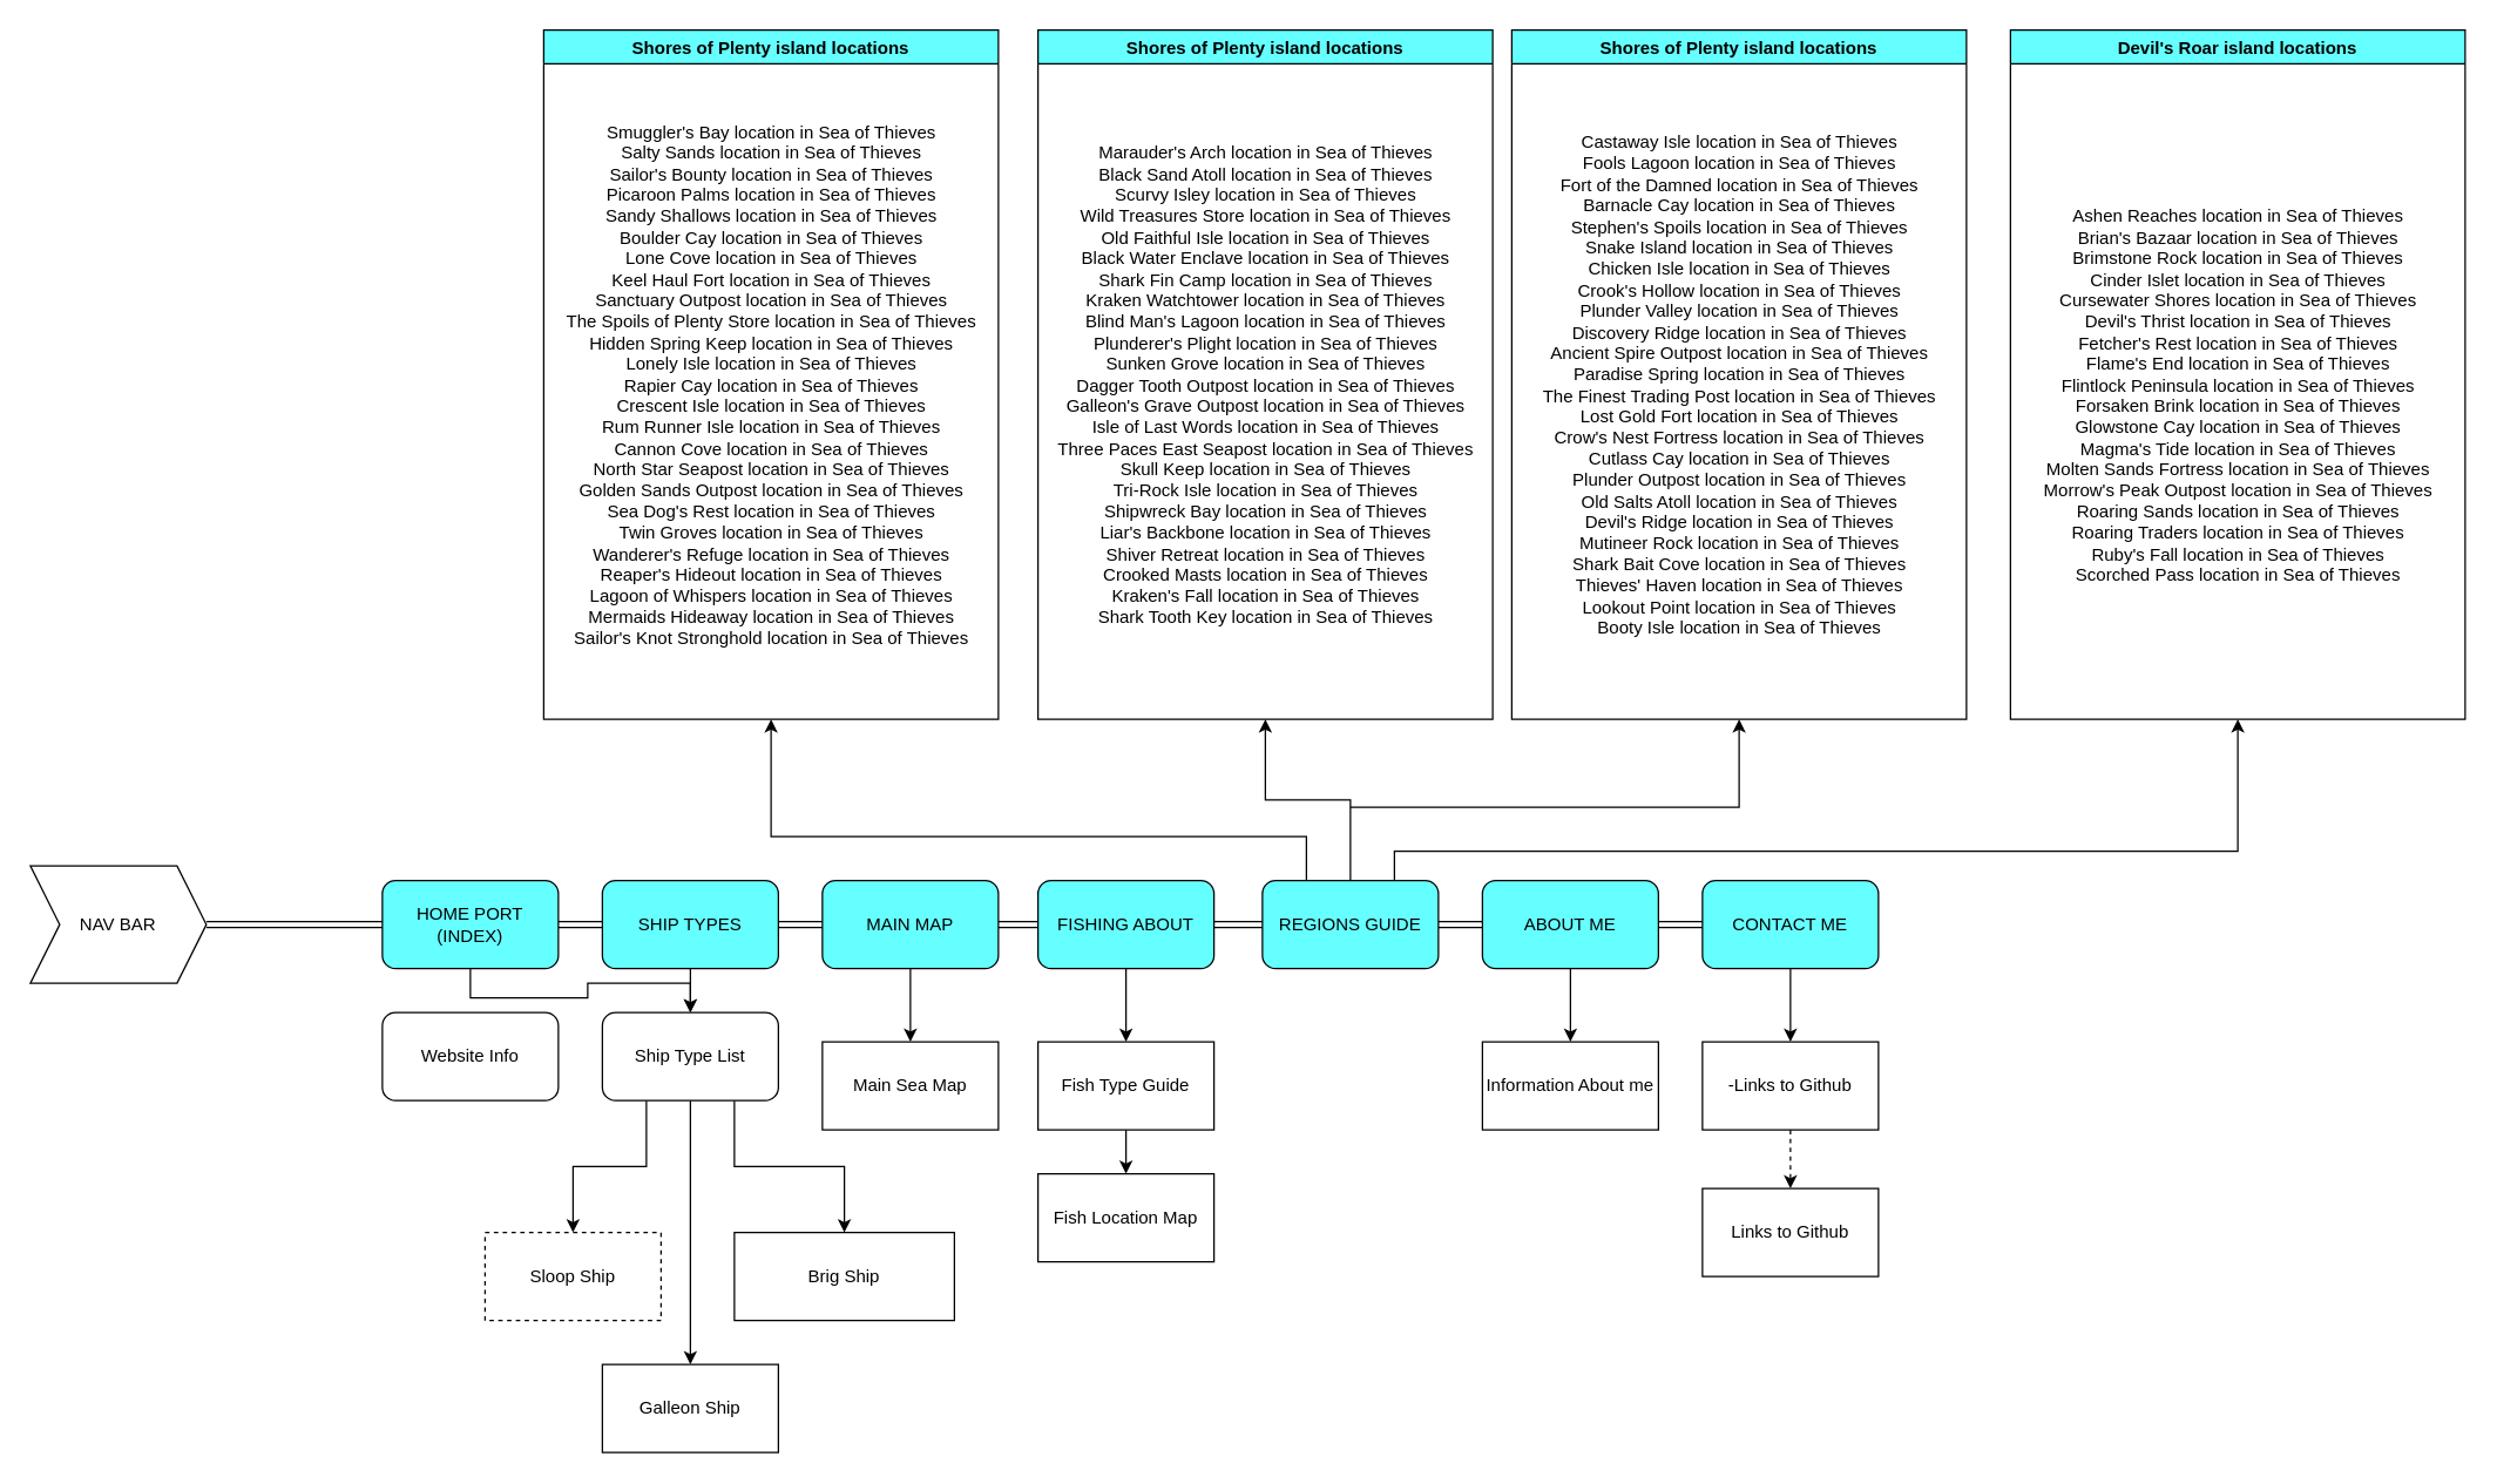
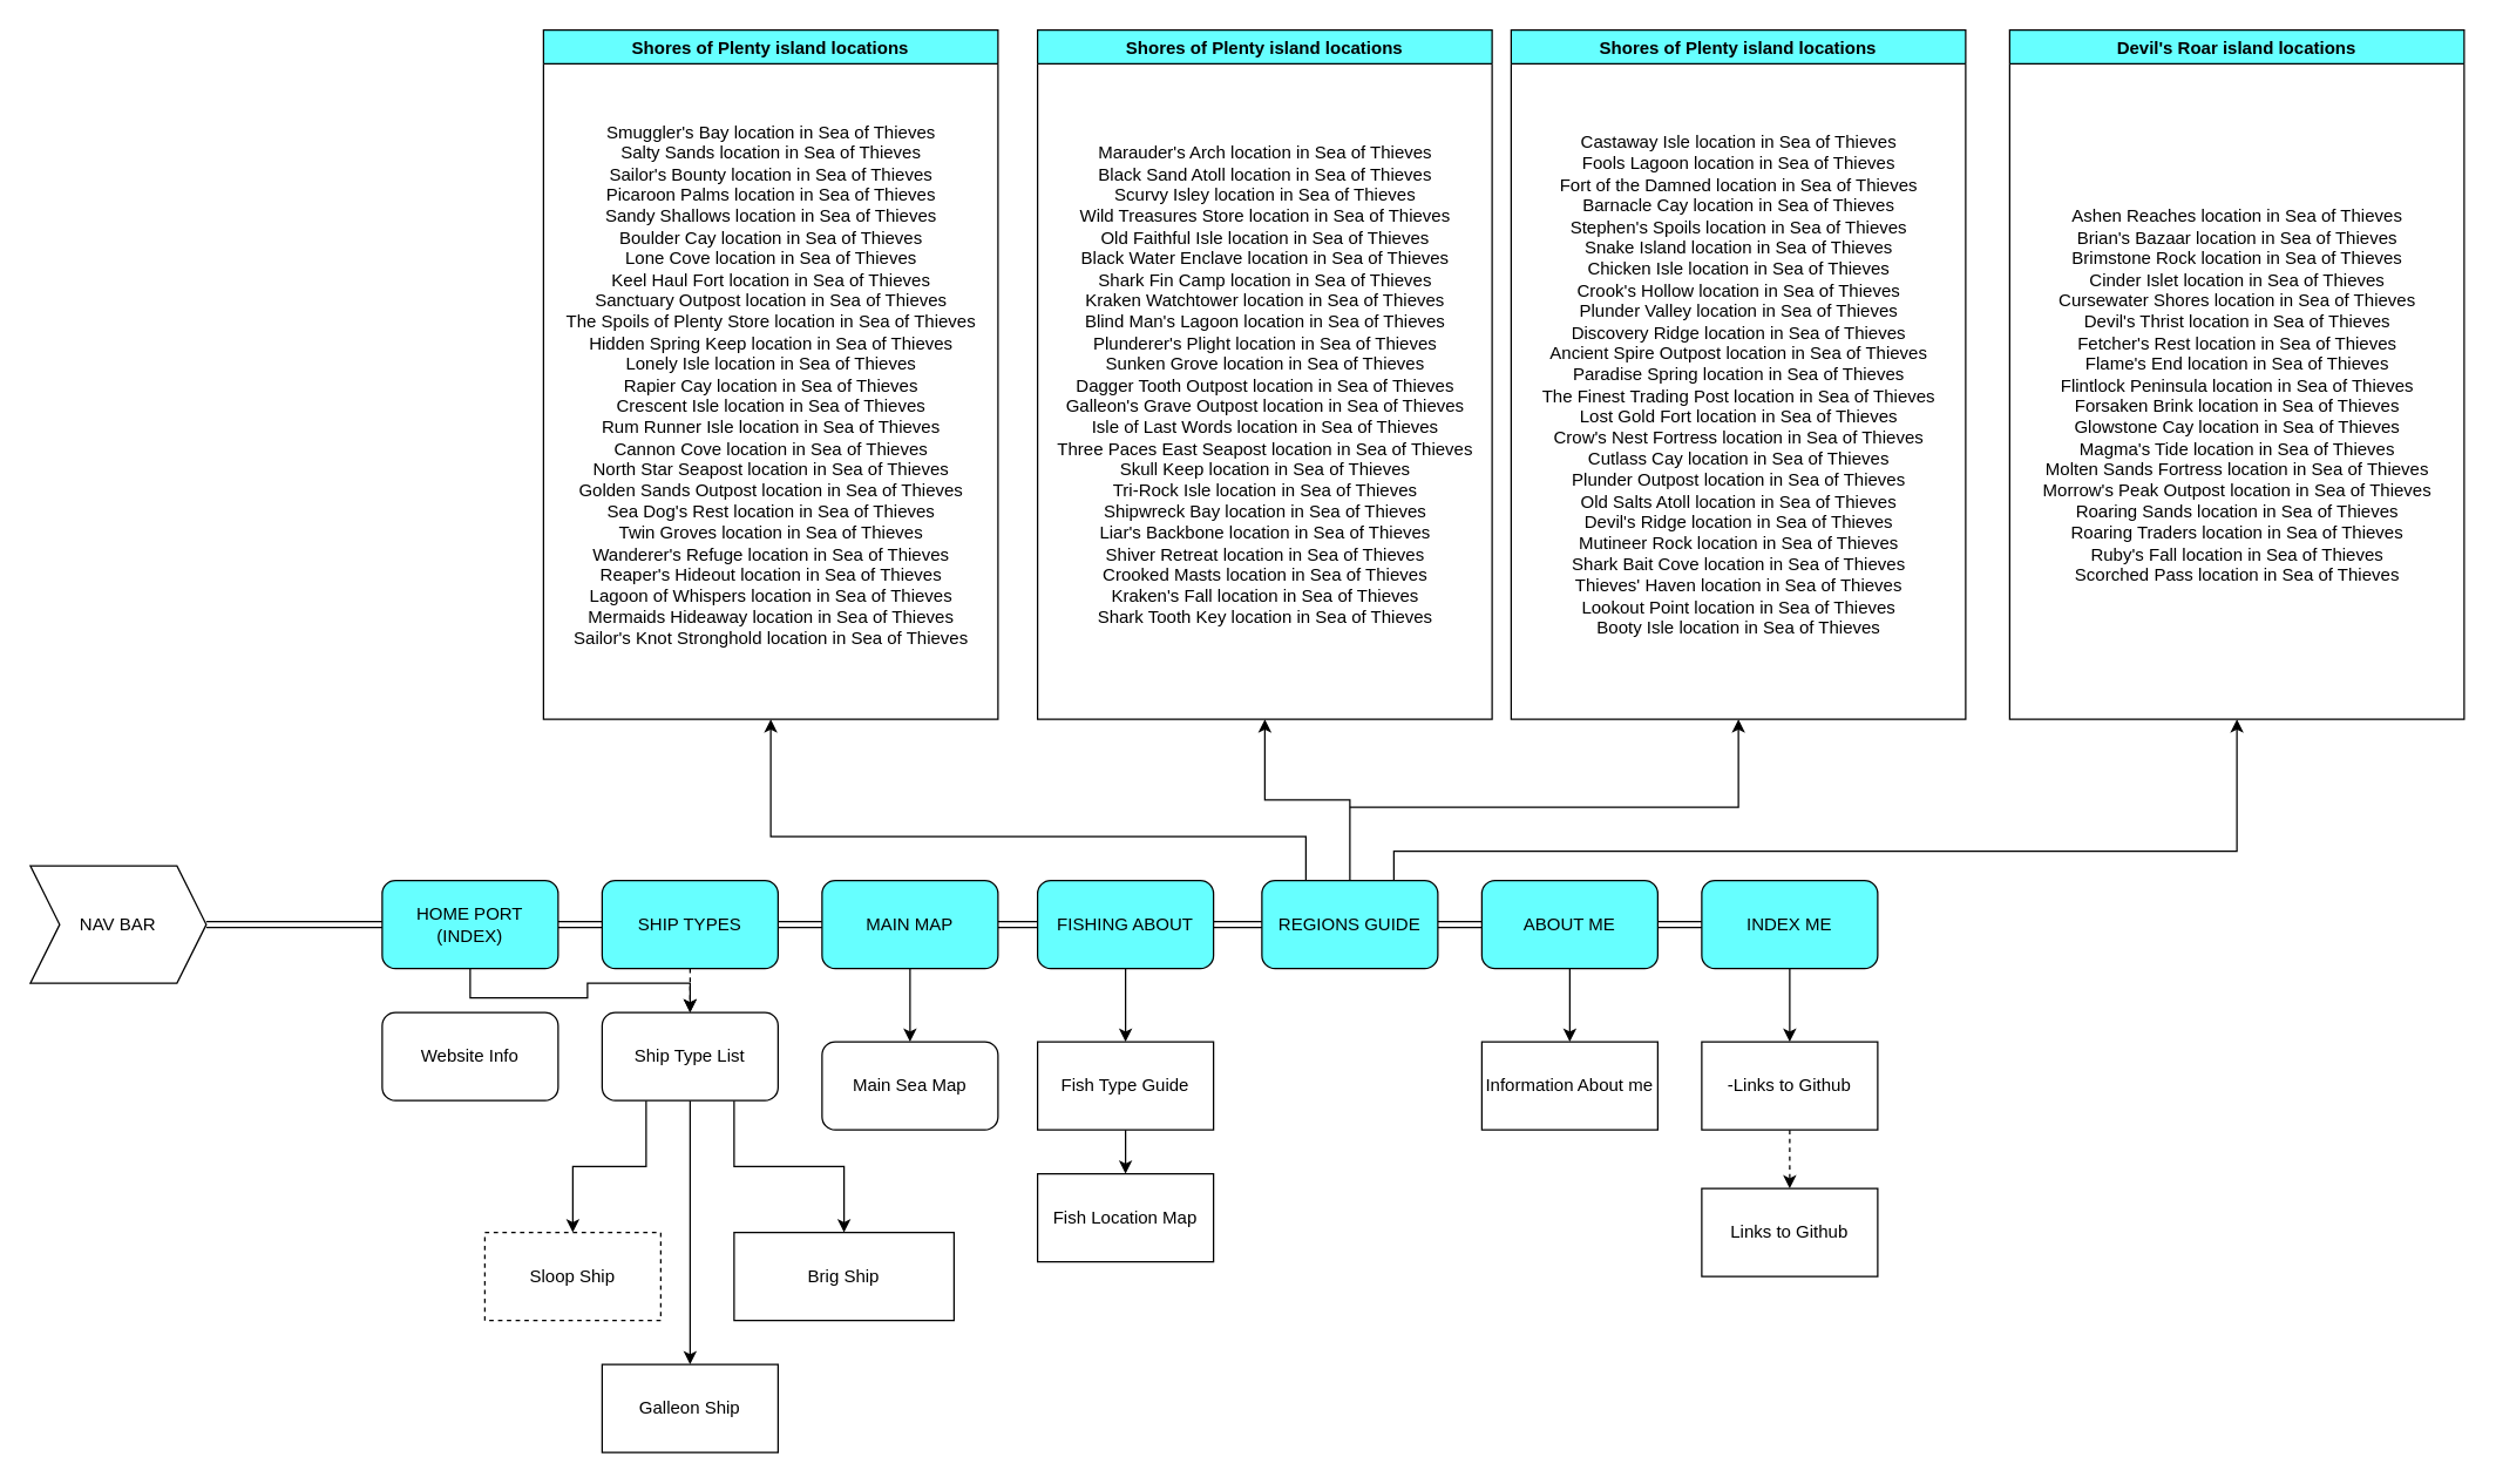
- <mxCell id="24" value="CONTACT ME" style="rounded=1;whiteSpace=wrap;html=1;fillColor=#66FFFF;" vertex="1" parent="1"><mxGeometry x="1160" y="600" width="120" height="60" as="geometry" /></mxCell>
+ <mxCell id="24" value="INDEX ME" style="rounded=1;whiteSpace=wrap;html=1;fillColor=#66FFFF;" vertex="1" parent="1"><mxGeometry x="1160" y="600" width="120" height="60" as="geometry" /></mxCell>
- <mxCell id="6" style="edgeStyle=orthogonalEdgeStyle;rounded=0;orthogonalLoop=1;jettySize=auto;html=1;exitX=0.5;exitY=1;exitDx=0;exitDy=0;entryX=0.5;entryY=0;entryDx=0;entryDy=0;" edge="1" parent="1" source="7" target="31"><mxGeometry relative="1" as="geometry" /></mxCell>
+ <mxCell id="6" style="edgeStyle=orthogonalEdgeStyle;rounded=0;orthogonalLoop=1;jettySize=auto;html=1;exitX=0.5;exitY=1;exitDx=0;exitDy=0;entryX=0.5;entryY=0;entryDx=0;entryDy=0;dashed=1;" edge="1" parent="1" source="7" target="31"><mxGeometry relative="1" as="geometry" /></mxCell>
- <mxCell id="35" value="Main Sea Map" style="rounded=0;whiteSpace=wrap;html=1;" vertex="1" parent="1"><mxGeometry x="560" y="710" width="120" height="60" as="geometry" /></mxCell>
+ <mxCell id="35" value="Main Sea Map" style="whiteSpace=wrap;html=1;rounded=1;" vertex="1" parent="1"><mxGeometry x="560" y="710" width="120" height="60" as="geometry" /></mxCell>
